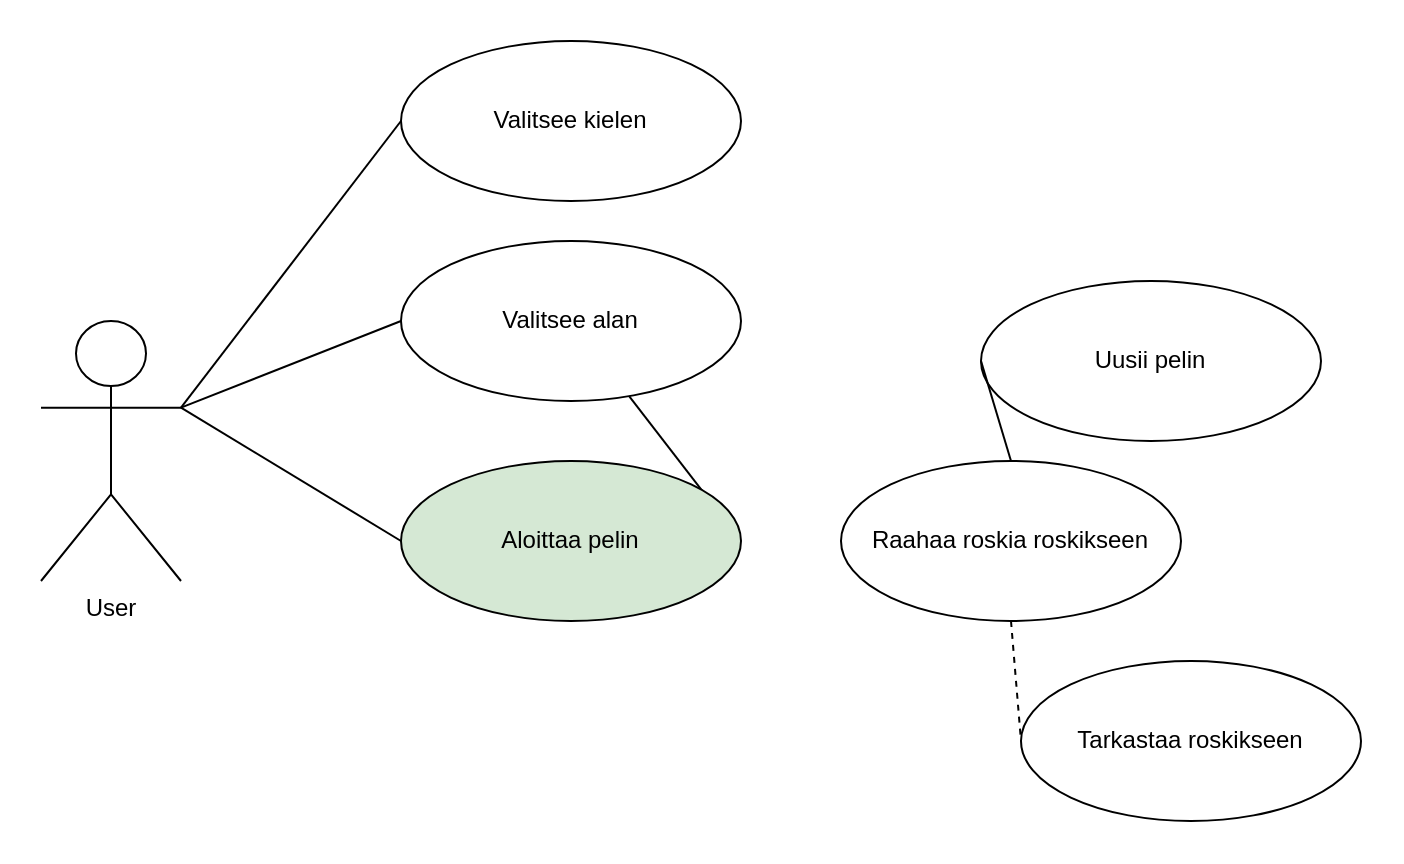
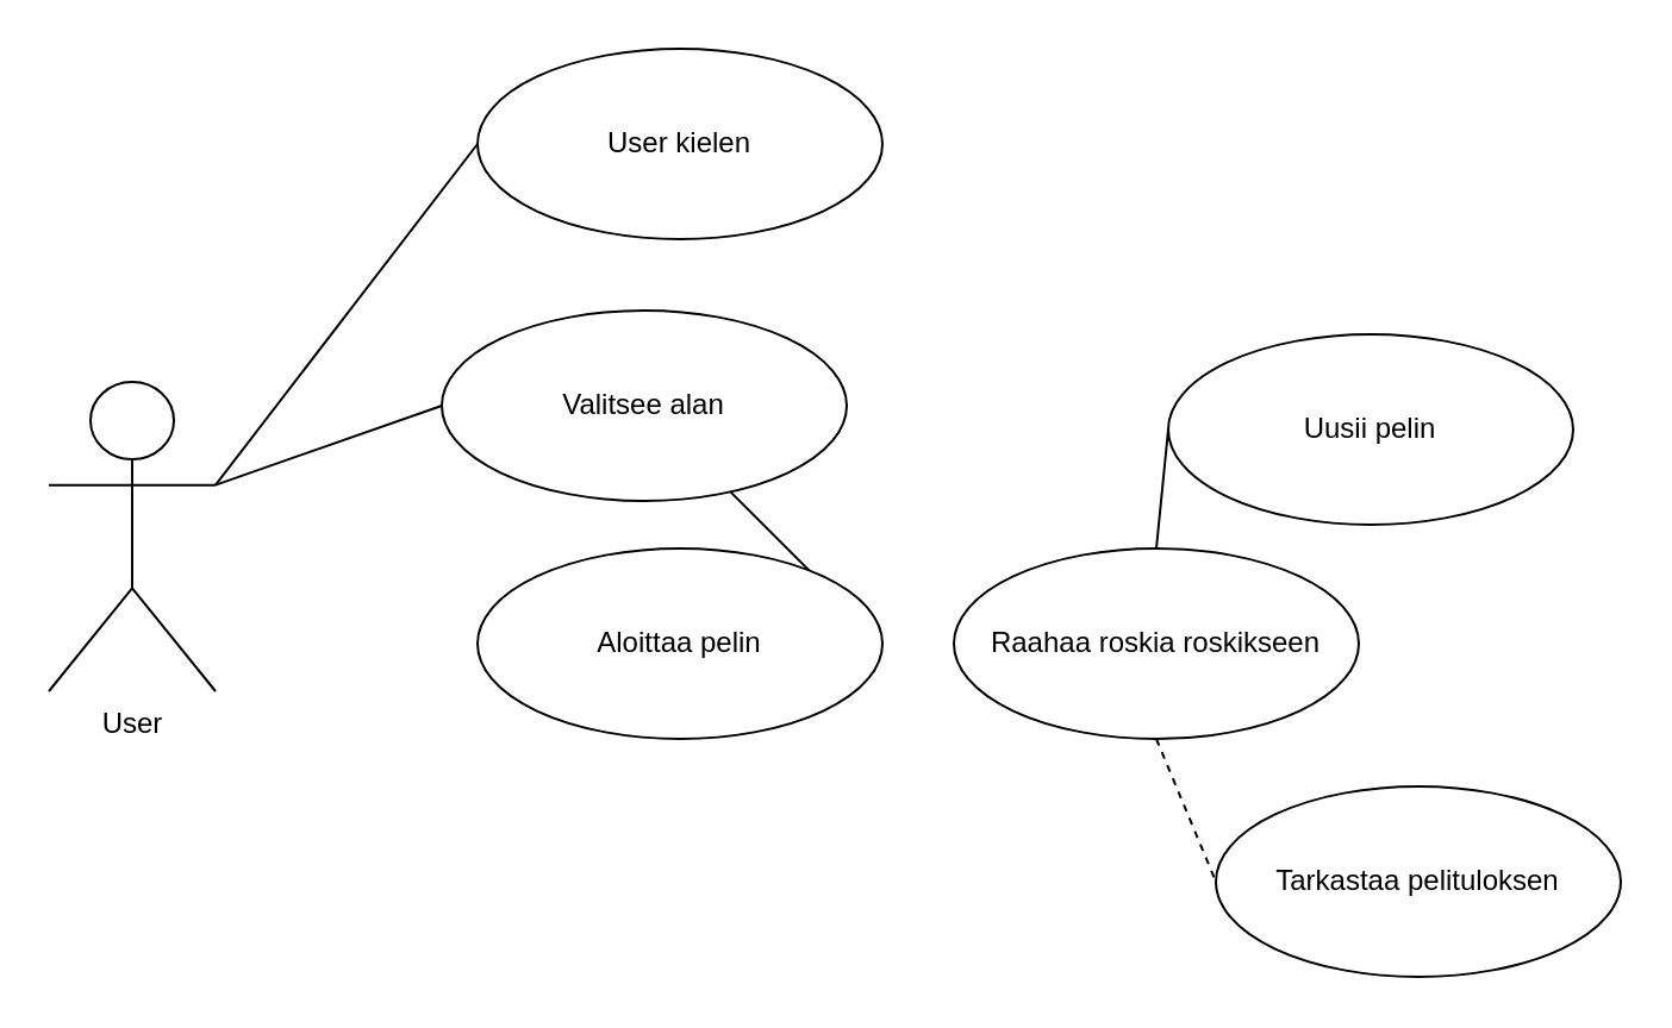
- <mxCell id="4" value="Valitsee kielen" style="ellipse;whiteSpace=wrap;html=1;" parent="1" vertex="1"><mxGeometry x="200" y="20" width="170" height="80" as="geometry" /></mxCell>
+ <mxCell id="4" value="User kielen" style="ellipse;whiteSpace=wrap;html=1;" parent="1" vertex="1"><mxGeometry x="200" y="20" width="170" height="80" as="geometry" /></mxCell>
- <mxCell id="3" value="Valitsee alan" style="ellipse;whiteSpace=wrap;html=1;" parent="1" vertex="1"><mxGeometry x="200" y="120" width="170" height="80" as="geometry" /></mxCell>
+ <mxCell id="3" value="Valitsee alan" style="ellipse;whiteSpace=wrap;html=1;" parent="1" vertex="1"><mxGeometry x="185" y="130" width="170" height="80" as="geometry" /></mxCell>
- <mxCell id="14" value="" style="endArrow=none;html=1;exitX=1;exitY=0.333;exitDx=0;exitDy=0;exitPerimeter=0;entryX=0;entryY=0.5;entryDx=0;entryDy=0;" edge="1" parent="1" source="2" target="13"><mxGeometry width="50" height="50" relative="1" as="geometry"><mxPoint x="310" y="290" as="sourcePoint" /><mxPoint x="360" y="240" as="targetPoint" /></mxGeometry></mxCell>
- <mxCell id="13" value="Aloittaa pelin" style="ellipse;whiteSpace=wrap;html=1;fillColor=#d5e8d4;" vertex="1" parent="1"><mxGeometry x="200" y="230" width="170" height="80" as="geometry" /></mxCell>
+ <mxCell id="13" value="Aloittaa pelin" style="ellipse;whiteSpace=wrap;html=1;" vertex="1" parent="1"><mxGeometry x="200" y="230" width="170" height="80" as="geometry" /></mxCell>
- <mxCell id="5" value="Raahaa roskia roskikseen" style="ellipse;whiteSpace=wrap;html=1;" parent="1" vertex="1"><mxGeometry x="420" y="230" width="170" height="80" as="geometry" /></mxCell>
+ <mxCell id="5" value="Raahaa roskia roskikseen" style="ellipse;whiteSpace=wrap;html=1;" parent="1" vertex="1"><mxGeometry x="400" y="230" width="170" height="80" as="geometry" /></mxCell>
- <mxCell id="11" value="Tarkastaa roskikseen" style="ellipse;whiteSpace=wrap;html=1;" parent="1" vertex="1"><mxGeometry x="510" y="330" width="170" height="80" as="geometry" /></mxCell>
+ <mxCell id="11" value="Tarkastaa pelituloksen" style="ellipse;whiteSpace=wrap;html=1;" parent="1" vertex="1"><mxGeometry x="510" y="330" width="170" height="80" as="geometry" /></mxCell>
